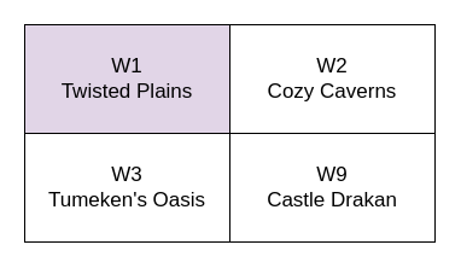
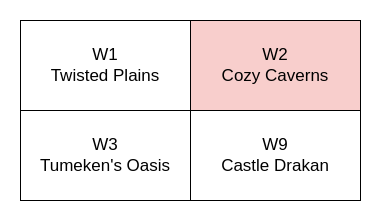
- <mxCell id="2" value="W1&lt;div&gt;Twisted Plains&lt;/div&gt;" style="rounded=0;whiteSpace=wrap;html=1;fontSize=17;fillColor=#e1d5e7;" vertex="1" parent="1"><mxGeometry x="20" y="20" width="170" height="90" as="geometry" /></mxCell>
+ <mxCell id="2" value="W1&lt;div&gt;Twisted Plains&lt;/div&gt;" style="rounded=0;whiteSpace=wrap;html=1;fontSize=17;" vertex="1" parent="1"><mxGeometry x="20" y="20" width="170" height="90" as="geometry" /></mxCell>
- <mxCell id="3" value="W2&lt;div&gt;Cozy Caverns&lt;/div&gt;" style="rounded=0;whiteSpace=wrap;html=1;fontSize=17;" vertex="1" parent="1"><mxGeometry x="190" y="20" width="170" height="90" as="geometry" /></mxCell>
+ <mxCell id="3" value="W2&lt;div&gt;Cozy Caverns&lt;/div&gt;" style="rounded=0;whiteSpace=wrap;html=1;fontSize=17;fillColor=#f8cecc;" vertex="1" parent="1"><mxGeometry x="190" y="20" width="170" height="90" as="geometry" /></mxCell>
